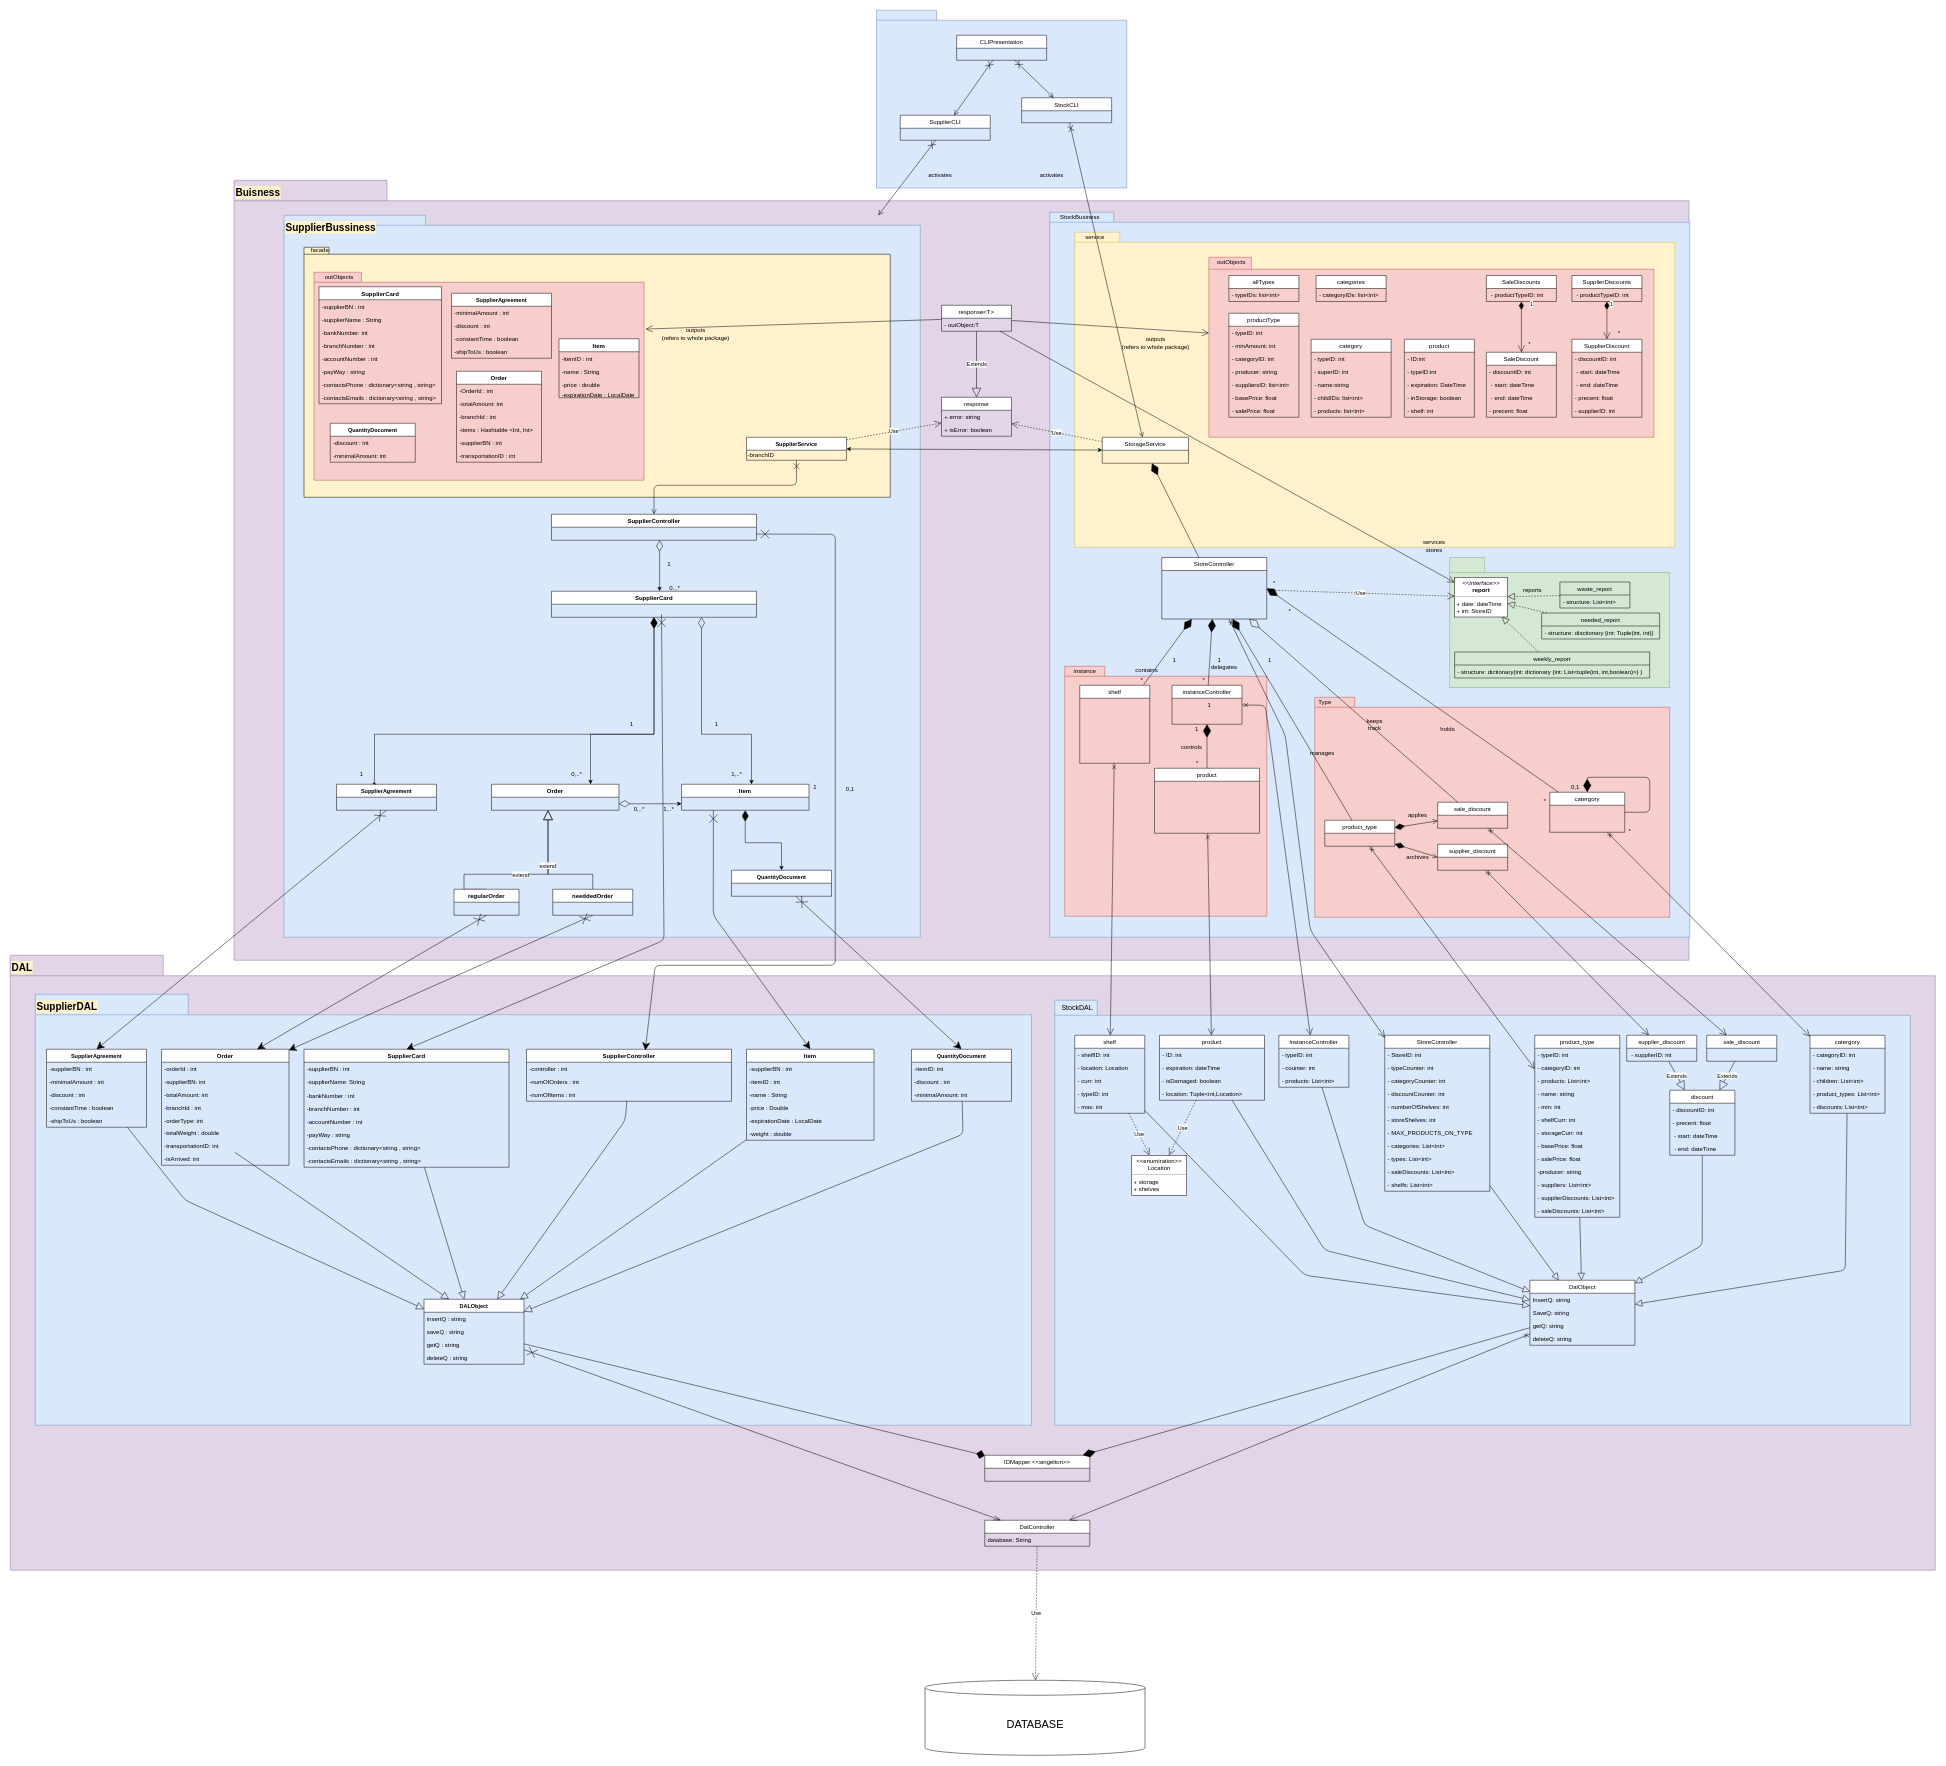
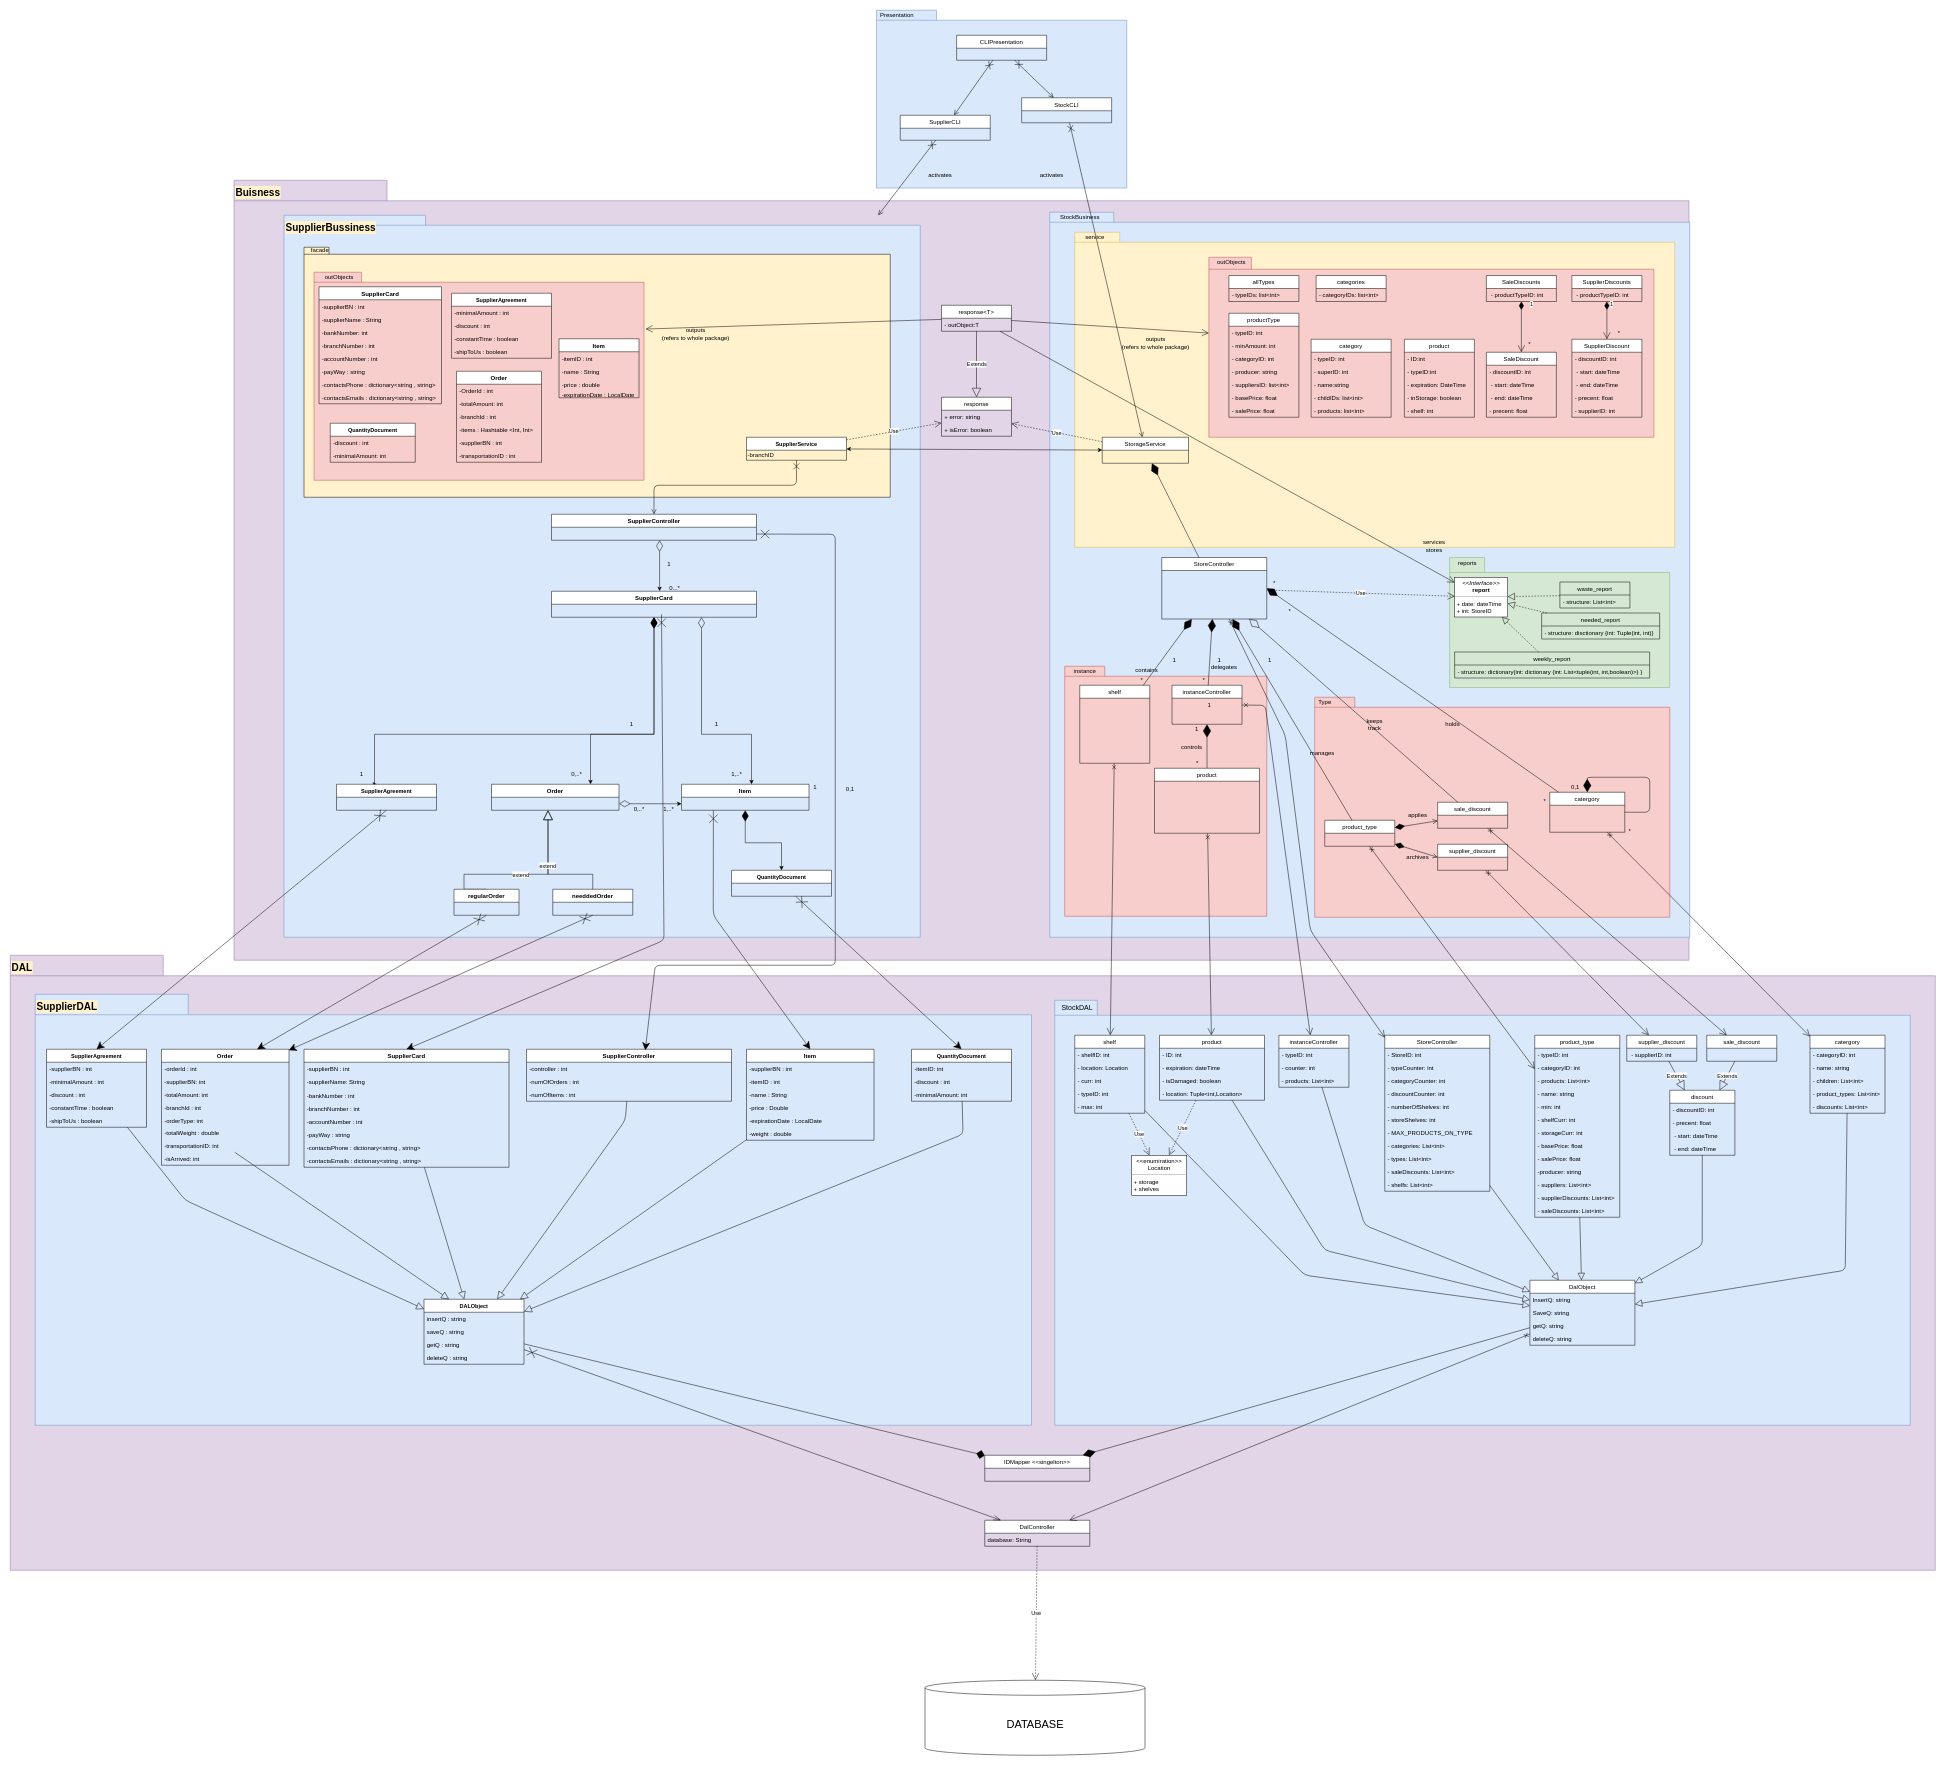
+ <mxCell id="100" value="Presentation" style="text;html=1;align=center;verticalAlign=middle;resizable=0;points=[];autosize=1;" parent="1" vertex="1"><mxGeometry x="1752.5" y="20" width="80" height="20" as="geometry" /></mxCell>
- <mxCell id="82" value="reports" style="text;html=1;align=center;verticalAlign=middle;resizable=0;points=[];autosize=1;" parent="1" vertex="1"><mxGeometry x="3038.75" y="1169.5" width="50" height="20" as="geometry" /></mxCell>
+ <mxCell id="82" value="reports" style="text;html=1;align=center;verticalAlign=middle;resizable=0;points=[];autosize=1;" parent="1" vertex="1"><mxGeometry x="2908.75" y="1114.5" width="50" height="20" as="geometry" /></mxCell>
- <mxCell id="106" value="holds" style="text;html=1;strokeColor=none;fillColor=none;align=center;verticalAlign=middle;whiteSpace=wrap;rounded=0;" parent="1" vertex="1"><mxGeometry x="2874.75" y="1448" width="40" height="20" as="geometry" /></mxCell>
+ <mxCell id="106" value="holds" style="text;html=1;strokeColor=none;fillColor=none;align=center;verticalAlign=middle;whiteSpace=wrap;rounded=0;" parent="1" vertex="1"><mxGeometry x="2884.75" y="1438" width="40" height="20" as="geometry" /></mxCell>
